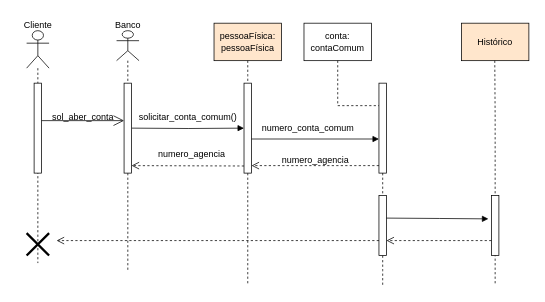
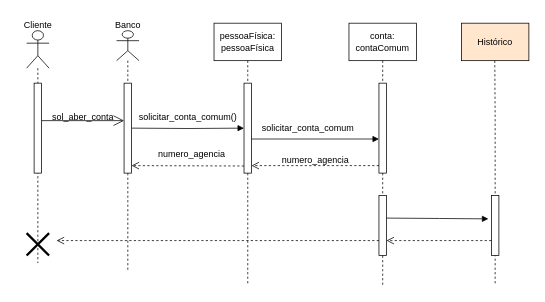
- <mxCell id="3" value="pessoaFísica:&lt;div&gt;pessoaFísica&lt;/div&gt;" style="rounded=0;whiteSpace=wrap;html=1;fillColor=#ffe6cc;" vertex="1" parent="1"><mxGeometry x="285" y="30" width="90" height="50" as="geometry" /></mxCell>
+ <mxCell id="3" value="pessoaFísica:&lt;div&gt;pessoaFísica&lt;/div&gt;" style="rounded=0;whiteSpace=wrap;html=1;" vertex="1" parent="1"><mxGeometry x="285" y="30" width="90" height="50" as="geometry" /></mxCell>
- <mxCell id="5" value="conta:&lt;div&gt;contaComum&lt;/div&gt;" style="rounded=0;whiteSpace=wrap;html=1;" vertex="1" parent="1"><mxGeometry x="405" y="30" width="90" height="50" as="geometry" /></mxCell>
+ <mxCell id="5" value="conta:&lt;div&gt;contaComum&lt;/div&gt;" style="rounded=0;whiteSpace=wrap;html=1;" vertex="1" parent="1"><mxGeometry x="465" y="30" width="90" height="50" as="geometry" /></mxCell>
- <mxCell id="25" value="numero_conta_comum" style="text;html=1;align=center;verticalAlign=middle;resizable=0;points=[];autosize=1;strokeColor=none;fillColor=none;" vertex="1" parent="1"><mxGeometry x="335" y="155" width="150" height="30" as="geometry" /></mxCell>
+ <mxCell id="25" value="solicitar_conta_comum" style="text;html=1;align=center;verticalAlign=middle;resizable=0;points=[];autosize=1;strokeColor=none;fillColor=none;" vertex="1" parent="1"><mxGeometry x="335" y="155" width="150" height="30" as="geometry" /></mxCell>
